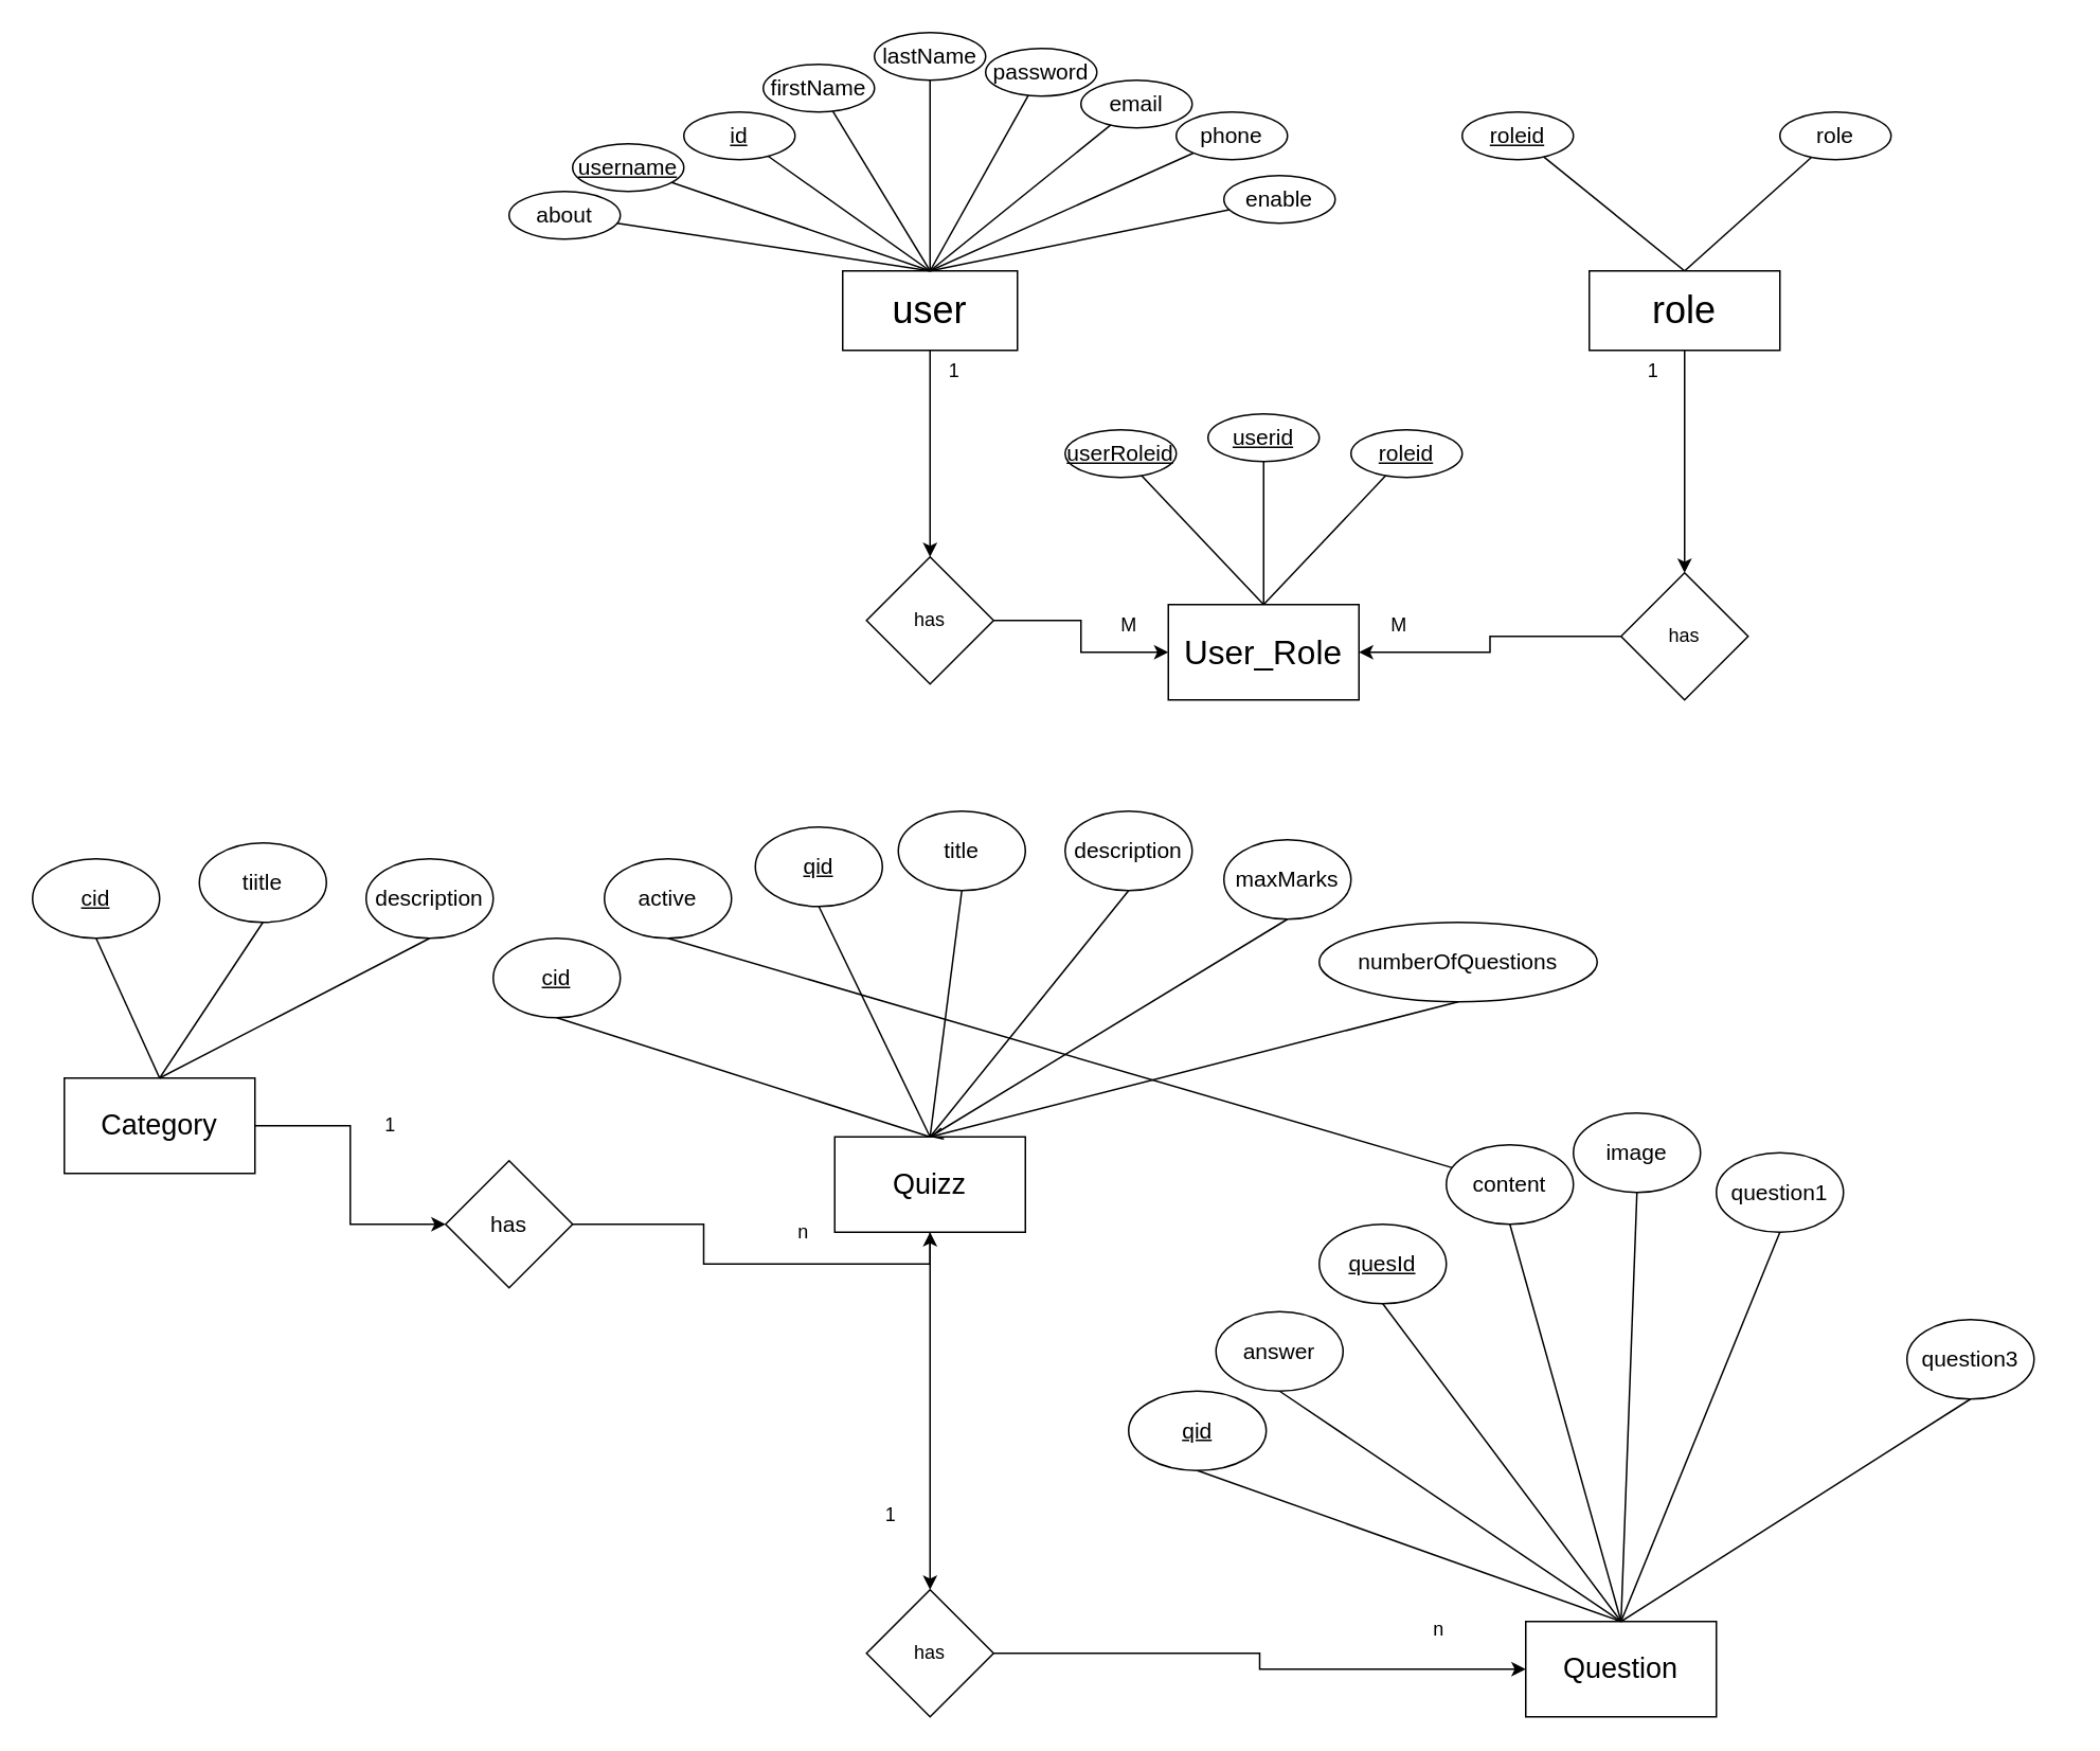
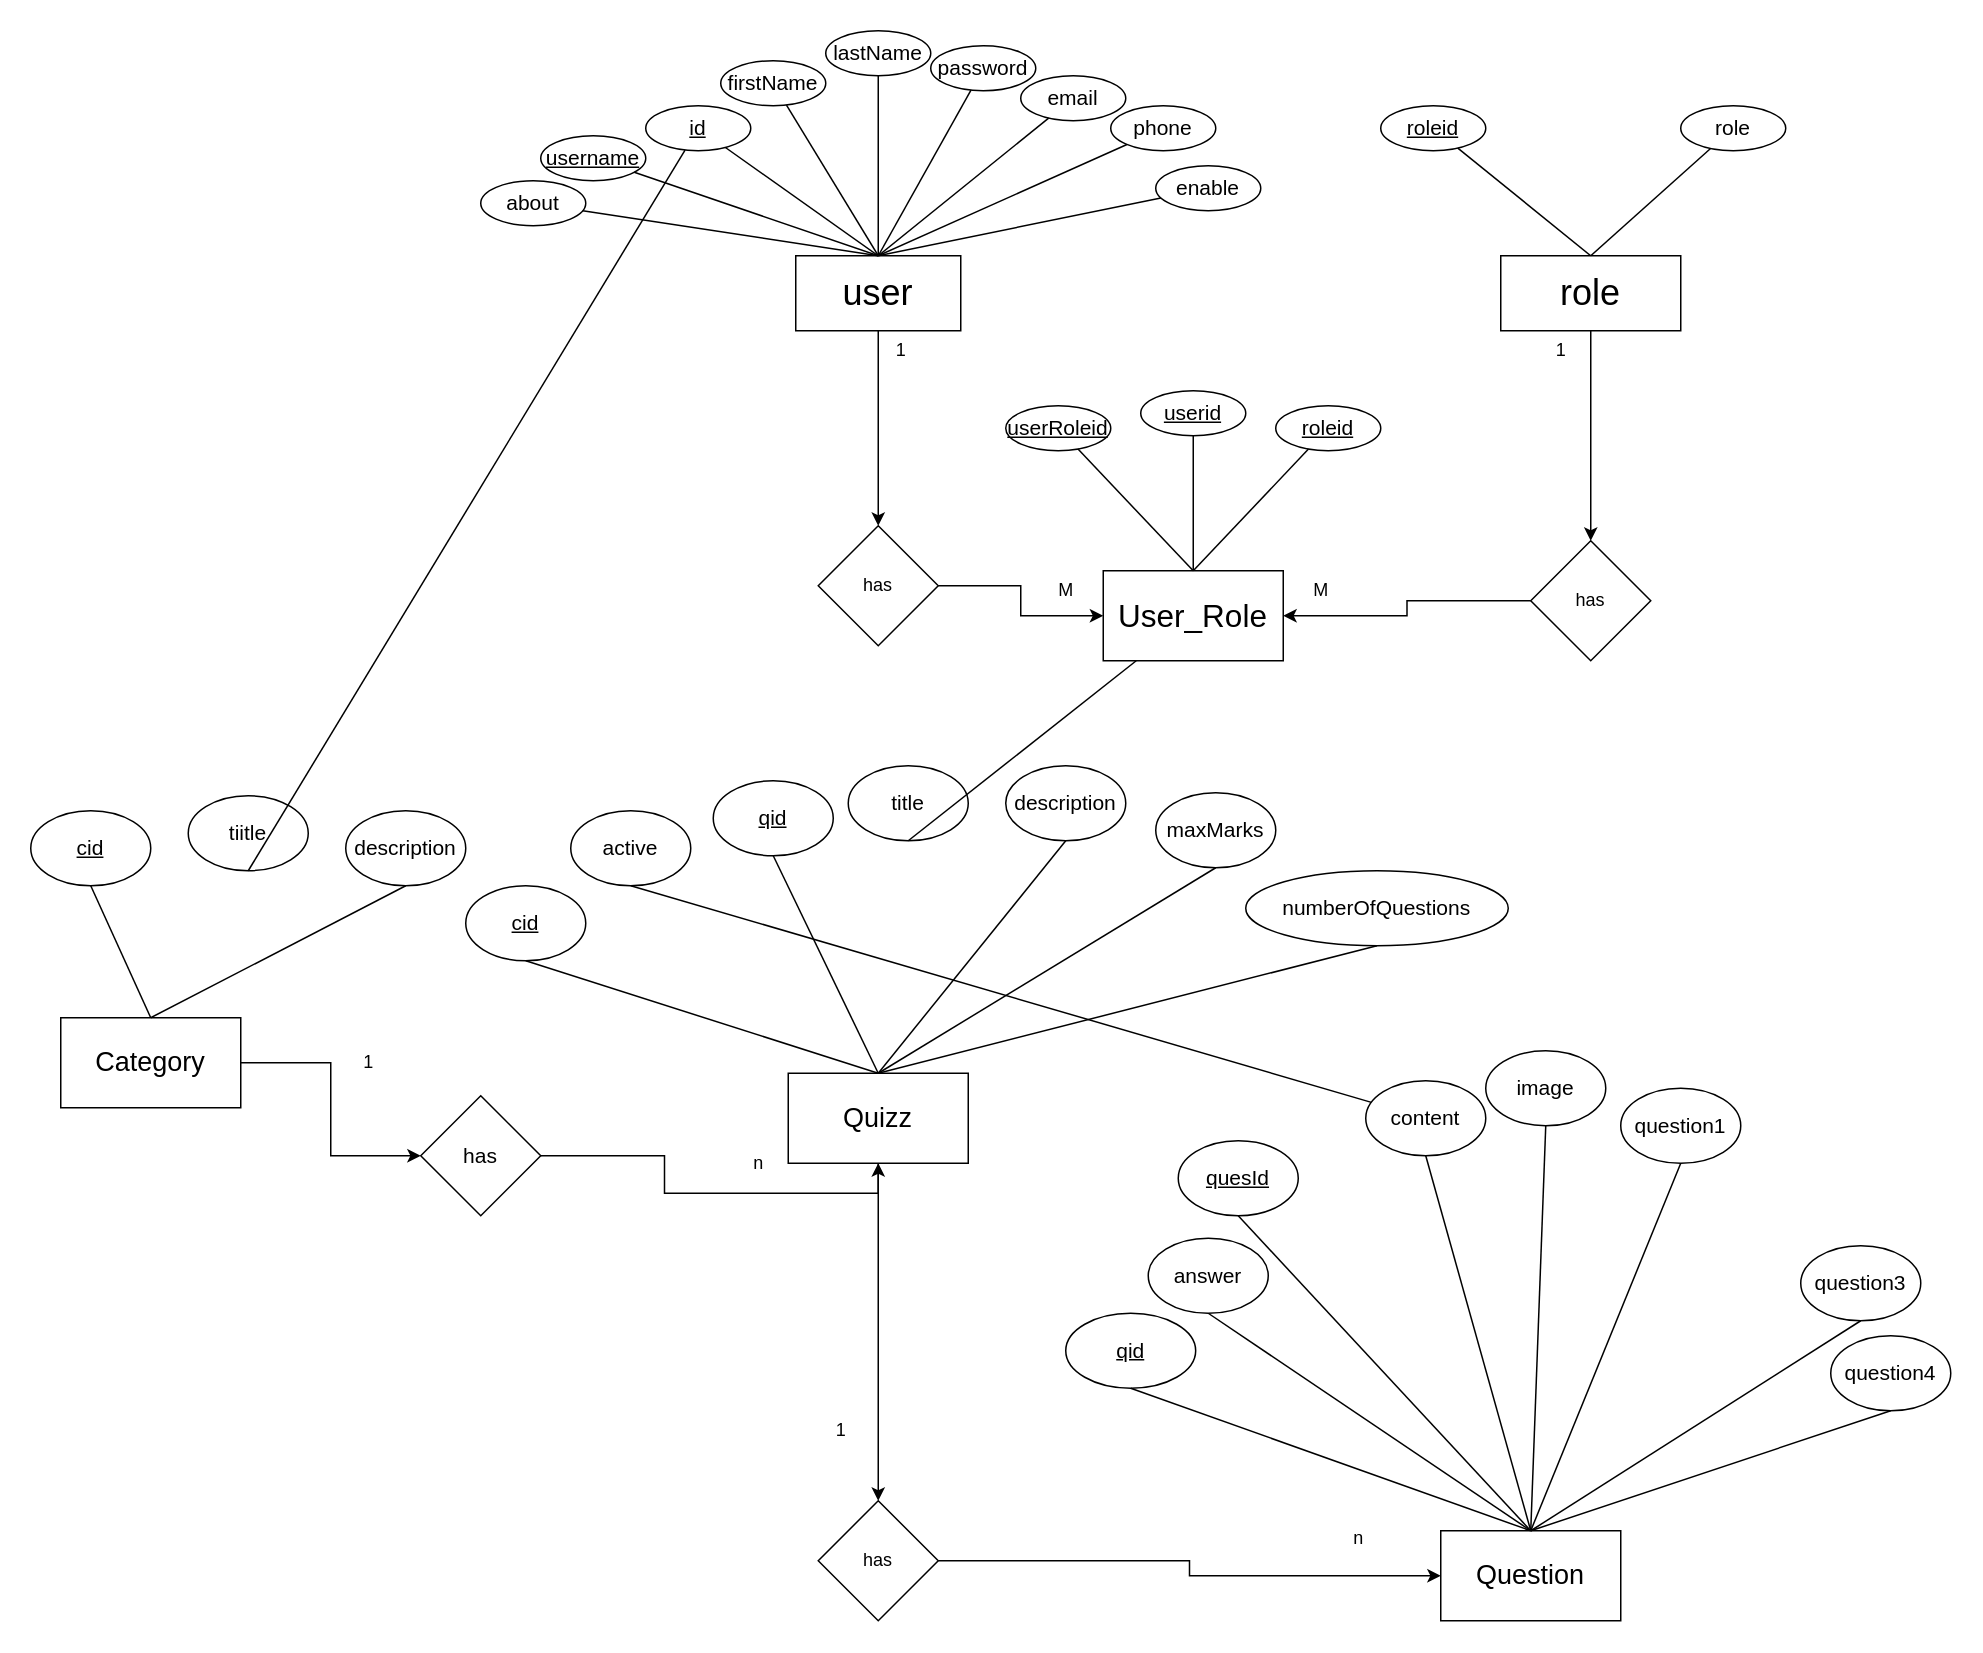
- <mxCell id="50" value="" style="endArrow=none;html=1;rounded=0;exitX=0.5;exitY=1;exitDx=0;exitDy=0;entryX=0.5;entryY=0;entryDx=0;entryDy=0;" edge="1" source="49" parent="1" target="44"><mxGeometry width="50" height="50" relative="1" as="geometry"><mxPoint y="605" as="sourcePoint" x="430" /><mxPoint x="140" y="680" as="targetPoint" /></mxGeometry></mxCell>
+ <mxCell id="50" value="" style="endArrow=none;html=1;rounded=0;exitX=0.5;exitY=1;exitDx=0;exitDy=0;" edge="1" source="49" parent="1" target="4"><mxGeometry width="50" height="50" relative="1" as="geometry"><mxPoint y="605" as="sourcePoint" x="430" /><mxPoint x="140" y="680" as="targetPoint" /></mxGeometry></mxCell>
- <mxCell id="56" value="" style="endArrow=none;html=1;rounded=0;exitX=0.5;exitY=1;exitDx=0;exitDy=0;entryX=0.5;entryY=0;entryDx=0;entryDy=0;" edge="1" source="55" parent="1" target="52"><mxGeometry width="50" height="50" relative="1" as="geometry"><mxPoint x="652.25" y="648" as="sourcePoint" /><mxPoint x="722.25" y="678" as="targetPoint" /></mxGeometry></mxCell>
+ <mxCell id="56" value="" style="endArrow=none;html=1;rounded=0;exitX=0.5;exitY=1;exitDx=0;exitDy=0;" edge="1" source="55" parent="1" target="28"><mxGeometry width="50" height="50" relative="1" as="geometry"><mxPoint x="652.25" y="648" as="sourcePoint" /><mxPoint x="722.25" y="678" as="targetPoint" /></mxGeometry></mxCell>
- <mxCell id="62" value="" style="endArrow=open;html=1;rounded=0;exitX=0.5;exitY=1;exitDx=0;exitDy=0;entryX=0.5;entryY=0;entryDx=0;entryDy=0;" edge="1" source="61" parent="1" target="52"><mxGeometry width="50" height="50" relative="1" as="geometry"><mxPoint x="922.25" y="603" as="sourcePoint" /><mxPoint x="722.25" y="678" as="targetPoint" /></mxGeometry></mxCell>
+ <mxCell id="62" value="" style="endArrow=none;html=1;rounded=0;exitX=0.5;exitY=1;exitDx=0;exitDy=0;entryX=0.5;entryY=0;entryDx=0;entryDy=0;" edge="1" source="61" parent="1" target="52"><mxGeometry width="50" height="50" relative="1" as="geometry"><mxPoint x="922.25" y="603" as="sourcePoint" /><mxPoint x="722.25" y="678" as="targetPoint" /></mxGeometry></mxCell>
- <mxCell id="72" value="&lt;font style=&quot;font-size: 14px;&quot;&gt;&lt;u&gt;quesId&lt;/u&gt;&lt;/font&gt;" style="ellipse;whiteSpace=wrap;html=1;" vertex="1" parent="1"><mxGeometry x="830" y="770" width="80" height="50" as="geometry" /></mxCell>
+ <mxCell id="72" value="&lt;font style=&quot;font-size: 14px;&quot;&gt;&lt;u&gt;quesId&lt;/u&gt;&lt;/font&gt;" style="ellipse;whiteSpace=wrap;html=1;" vertex="1" parent="1"><mxGeometry x="785" y="760" width="80" height="50" as="geometry" /></mxCell>
+ <mxCell id="83" value="&lt;font style=&quot;font-size: 14px;&quot;&gt;question4&lt;/font&gt;" style="ellipse;whiteSpace=wrap;html=1;" vertex="1" parent="1"><mxGeometry x="1220" y="890" width="80" height="50" as="geometry" /></mxCell>
+ <mxCell id="82" value="" style="endArrow=none;html=1;rounded=0;exitX=0.5;exitY=1;exitDx=0;exitDy=0;entryX=0.5;entryY=0;entryDx=0;entryDy=0;" edge="1" source="83" parent="1" target="71"><mxGeometry width="50" height="50" relative="1" as="geometry"><mxPoint x="1250" y="891" as="sourcePoint" /><mxPoint x="1090" y="1050" as="targetPoint" /></mxGeometry></mxCell>
